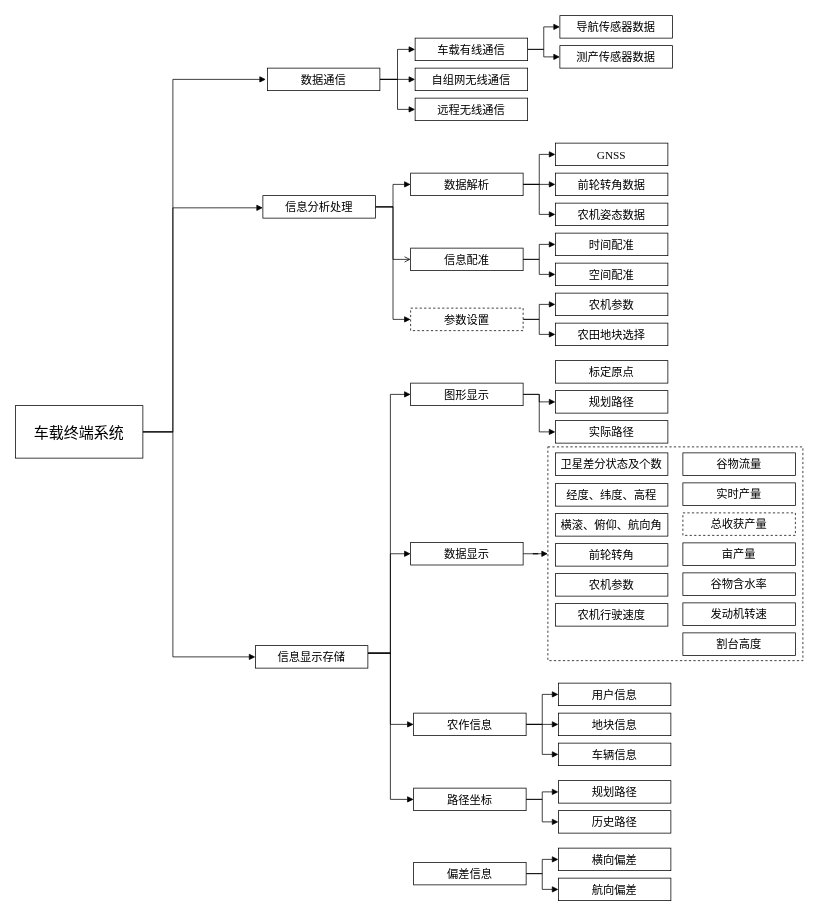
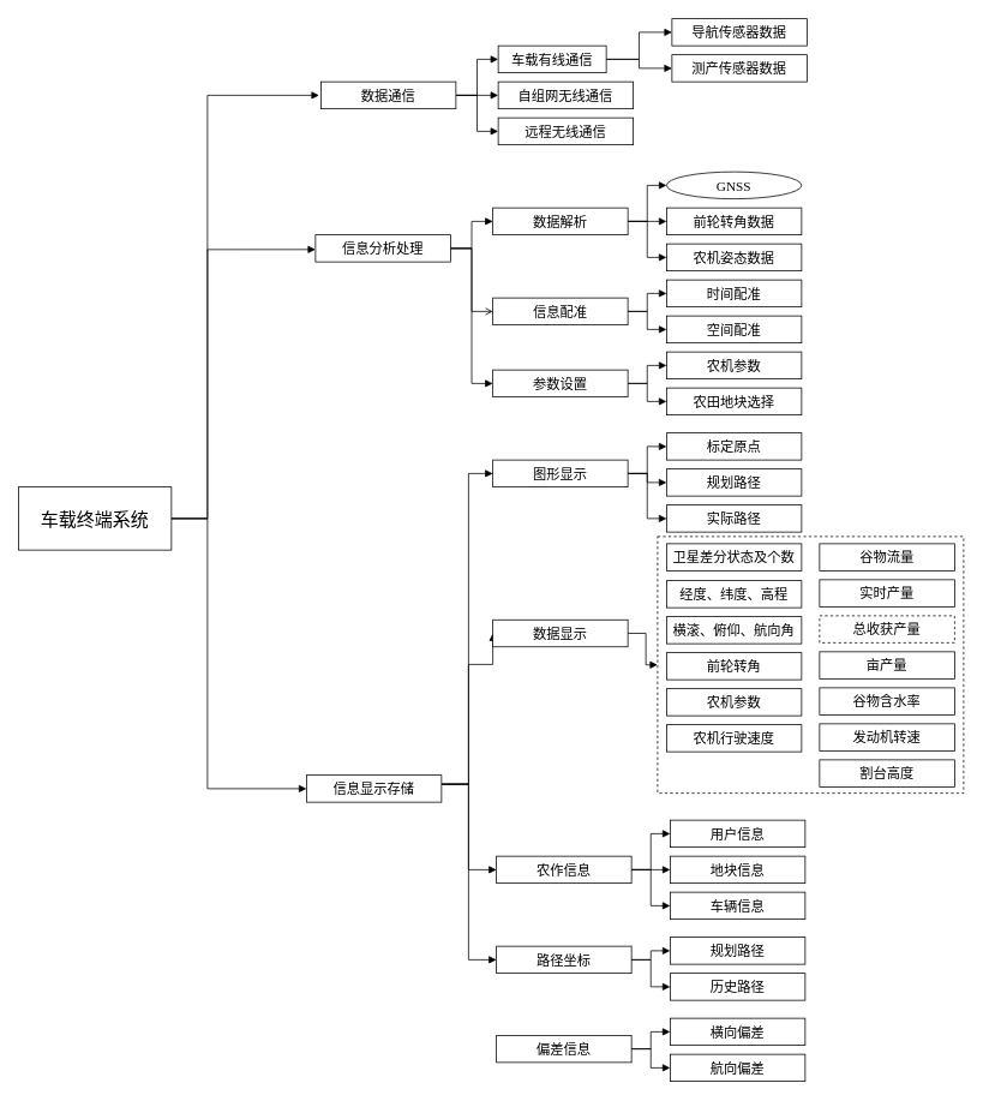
- <mxCell id="78" value="&lt;font face=&quot;黑体&quot;&gt;车载有线通信&lt;/font&gt;" style="rounded=0;whiteSpace=wrap;html=1;strokeColor=default;align=center;verticalAlign=middle;fontFamily=Helvetica;fontSize=15;fontColor=default;labelBackgroundColor=default;fillColor=default;" vertex="1" parent="1"><mxGeometry x="553" y="50" width="150" height="30" as="geometry" /></mxCell>
+ <mxCell id="78" value="&lt;font face=&quot;黑体&quot;&gt;车载有线通信&lt;/font&gt;" style="rounded=0;whiteSpace=wrap;html=1;strokeColor=default;align=center;verticalAlign=middle;fontFamily=Helvetica;fontSize=15;fontColor=default;labelBackgroundColor=default;fillColor=default;" vertex="1" parent="1"><mxGeometry x="553" y="50" width="120" height="30" as="geometry" /></mxCell>
- <mxCell id="18" value="&lt;font face=&quot;黑体&quot;&gt;GNSS&lt;/font&gt;" style="rounded=0;whiteSpace=wrap;html=1;strokeColor=default;align=center;verticalAlign=middle;fontFamily=Helvetica;fontSize=15;fontColor=default;labelBackgroundColor=default;fillColor=default;" parent="1" vertex="1"><mxGeometry x="740" y="190" width="150" height="30" as="geometry" /></mxCell>
+ <mxCell id="18" value="&lt;font face=&quot;黑体&quot;&gt;GNSS&lt;/font&gt;" style="ellipse;whiteSpace=wrap;html=1;strokeColor=default;align=center;verticalAlign=middle;fontFamily=Helvetica;fontSize=15;fontColor=default;labelBackgroundColor=default;fillColor=default;" parent="1" vertex="1"><mxGeometry x="740" y="190" width="150" height="30" as="geometry" /></mxCell>
- <mxCell id="17" value="&lt;font face=&quot;黑体&quot;&gt;参数设置&lt;/font&gt;" style="rounded=0;whiteSpace=wrap;html=1;strokeColor=default;align=center;verticalAlign=middle;fontFamily=Helvetica;fontSize=15;fontColor=default;labelBackgroundColor=default;fillColor=default;dashed=1;" parent="1" vertex="1"><mxGeometry x="547" y="410" width="150" height="30" as="geometry" /></mxCell>
+ <mxCell id="17" value="&lt;font face=&quot;黑体&quot;&gt;参数设置&lt;/font&gt;" style="rounded=0;whiteSpace=wrap;html=1;strokeColor=default;align=center;verticalAlign=middle;fontFamily=Helvetica;fontSize=15;fontColor=default;labelBackgroundColor=default;fillColor=default;" parent="1" vertex="1"><mxGeometry x="547" y="410" width="150" height="30" as="geometry" /></mxCell>
+ <mxCell id="47" style="edgeStyle=orthogonalEdgeStyle;rounded=0;orthogonalLoop=1;jettySize=auto;html=1;entryX=0;entryY=0.5;entryDx=0;entryDy=0;strokeColor=default;align=center;verticalAlign=middle;fontFamily=Helvetica;fontSize=15;fontColor=default;labelBackgroundColor=default;endArrow=block;endFill=1;" parent="1" source="50" target="53" edge="1"><mxGeometry relative="1" as="geometry" /></mxCell>
- <mxCell id="52" value="&lt;font face=&quot;黑体&quot;&gt;数据显示&lt;/font&gt;" style="rounded=0;whiteSpace=wrap;html=1;strokeColor=default;align=center;verticalAlign=middle;fontFamily=Helvetica;fontSize=15;fontColor=default;labelBackgroundColor=default;fillColor=default;" parent="1" vertex="1"><mxGeometry x="547" y="722.5" width="150" height="30" as="geometry" /></mxCell>
+ <mxCell id="52" value="&lt;font face=&quot;黑体&quot;&gt;数据显示&lt;/font&gt;" style="rounded=0;whiteSpace=wrap;html=1;strokeColor=default;align=center;verticalAlign=middle;fontFamily=Helvetica;fontSize=15;fontColor=default;labelBackgroundColor=default;fillColor=default;" parent="1" vertex="1"><mxGeometry x="547" y="687.5" width="150" height="30" as="geometry" /></mxCell>
